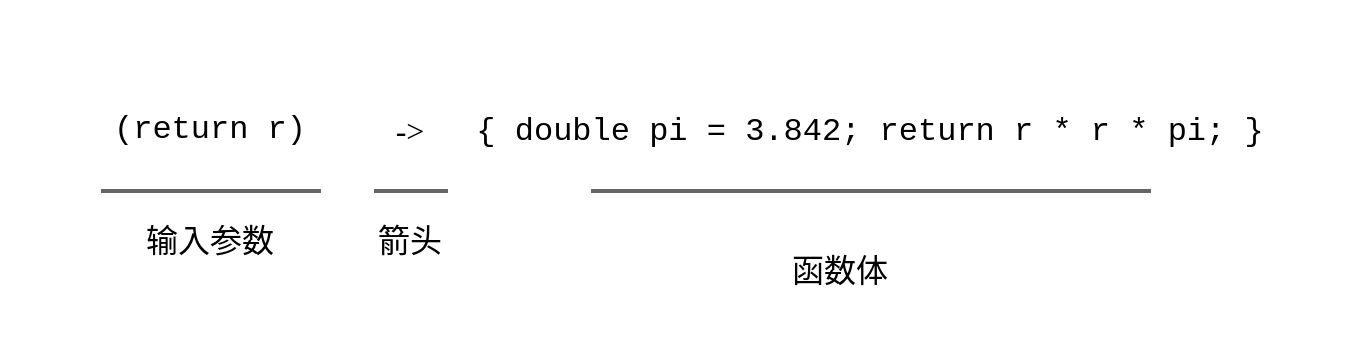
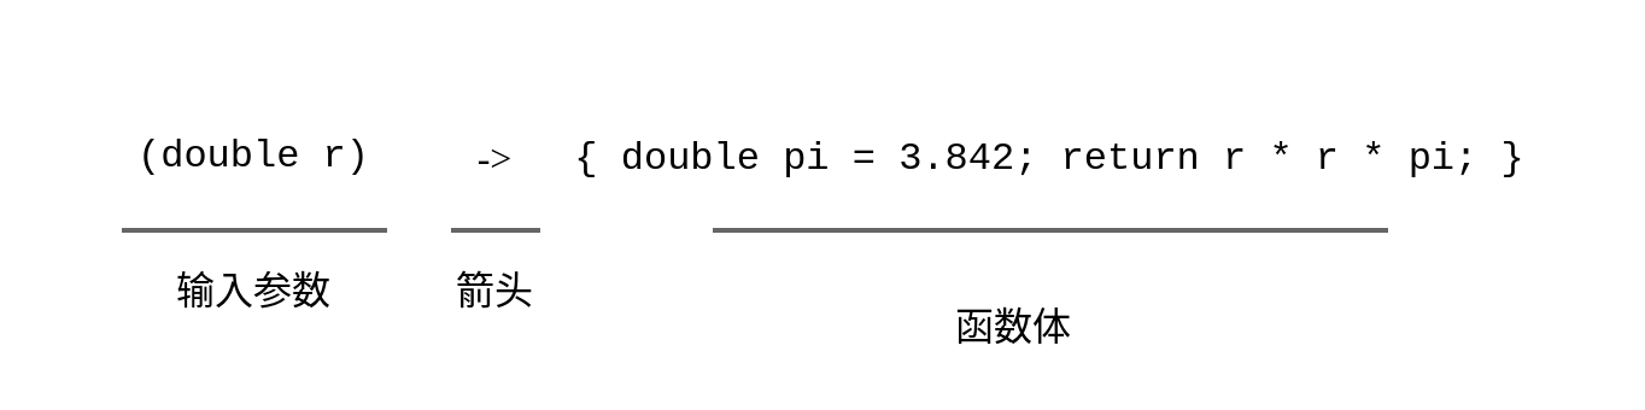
- <mxCell id="3" value="&lt;font face=&quot;Courier New&quot; style=&quot;font-size: 16px&quot;&gt;(return r)&lt;/font&gt;" style="text;html=1;strokeColor=none;fillColor=none;align=center;verticalAlign=middle;whiteSpace=wrap;rounded=0;" parent="1" vertex="1"><mxGeometry x="30" y="35" width="150" height="60" as="geometry" /></mxCell>
+ <mxCell id="3" value="&lt;font face=&quot;Courier New&quot; style=&quot;font-size: 16px&quot;&gt;(double r)&lt;/font&gt;" style="text;html=1;strokeColor=none;fillColor=none;align=center;verticalAlign=middle;whiteSpace=wrap;rounded=0;" parent="1" vertex="1"><mxGeometry x="30" y="35" width="150" height="60" as="geometry" /></mxCell>
